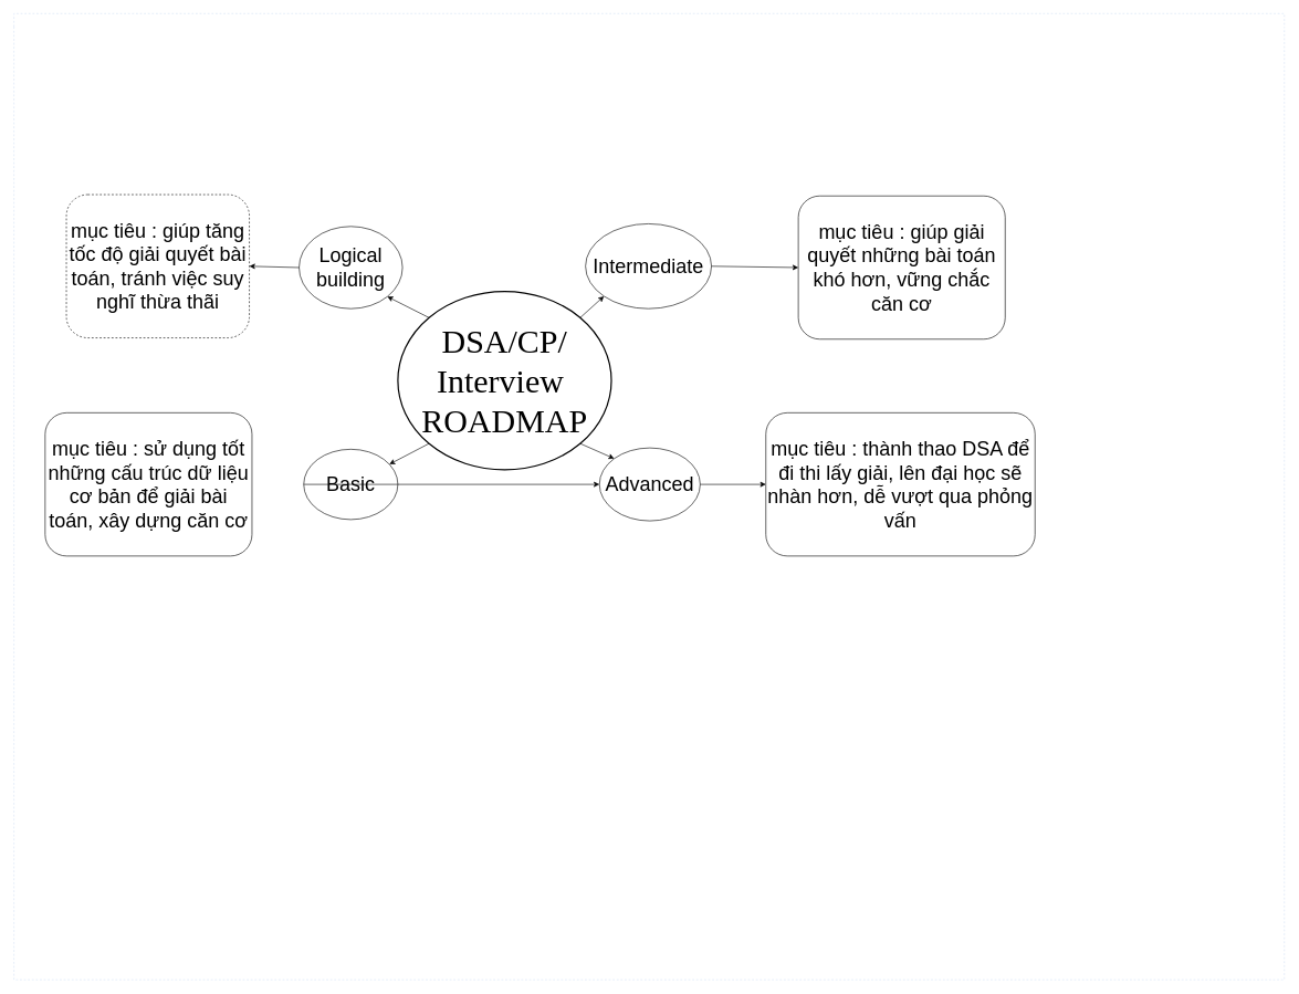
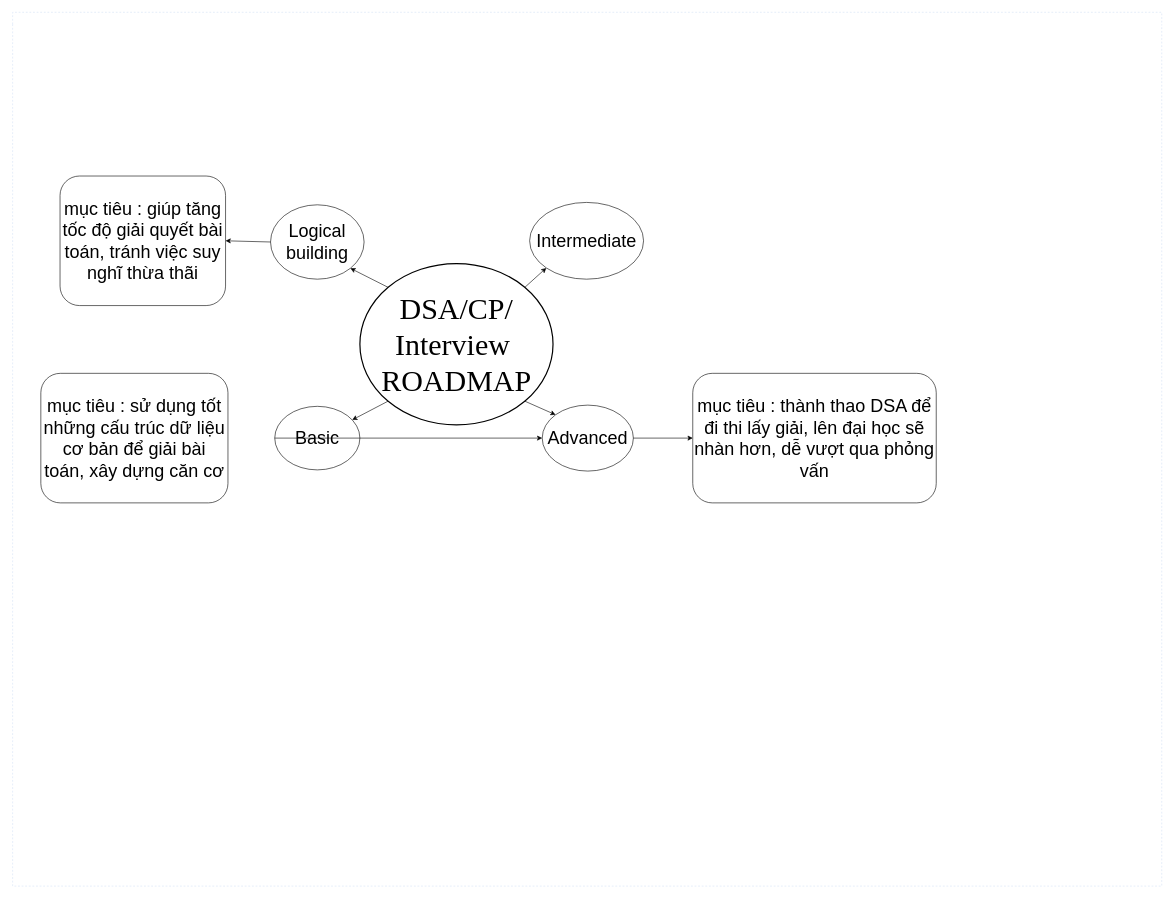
- <mxCell id="12" value="mục tiêu : giúp tăng tốc độ giải quyết bài toán, tránh việc suy nghĩ thừa thãi" style="rounded=1;whiteSpace=wrap;html=1;fontSize=30;dashed=1;" vertex="1" parent="2"><mxGeometry x="79" y="273" width="276" height="216" as="geometry" /></mxCell>
+ <mxCell id="12" value="mục tiêu : giúp tăng tốc độ giải quyết bài toán, tránh việc suy nghĩ thừa thãi" style="rounded=1;whiteSpace=wrap;html=1;fontSize=30;" vertex="1" parent="2"><mxGeometry x="79" y="273" width="276" height="216" as="geometry" /></mxCell>
- <mxCell id="19" value="" style="endArrow=classic;html=1;rounded=0;entryX=0;entryY=0.5;entryDx=0;entryDy=0;exitX=1;exitY=0.5;exitDx=0;exitDy=0;" edge="1" parent="2" source="8" target="16"><mxGeometry width="50" height="50" relative="1" as="geometry"><mxPoint x="457" y="730" as="sourcePoint" /><mxPoint x="379" y="730" as="targetPoint" /></mxGeometry></mxCell>
- <mxCell id="16" value="mục tiêu : giúp giải quyết những bài toán khó hơn, vững chắc căn cơ" style="rounded=1;whiteSpace=wrap;html=1;fontSize=30;" vertex="1" parent="2"><mxGeometry x="1183" y="275" width="312" height="216" as="geometry" /></mxCell>
